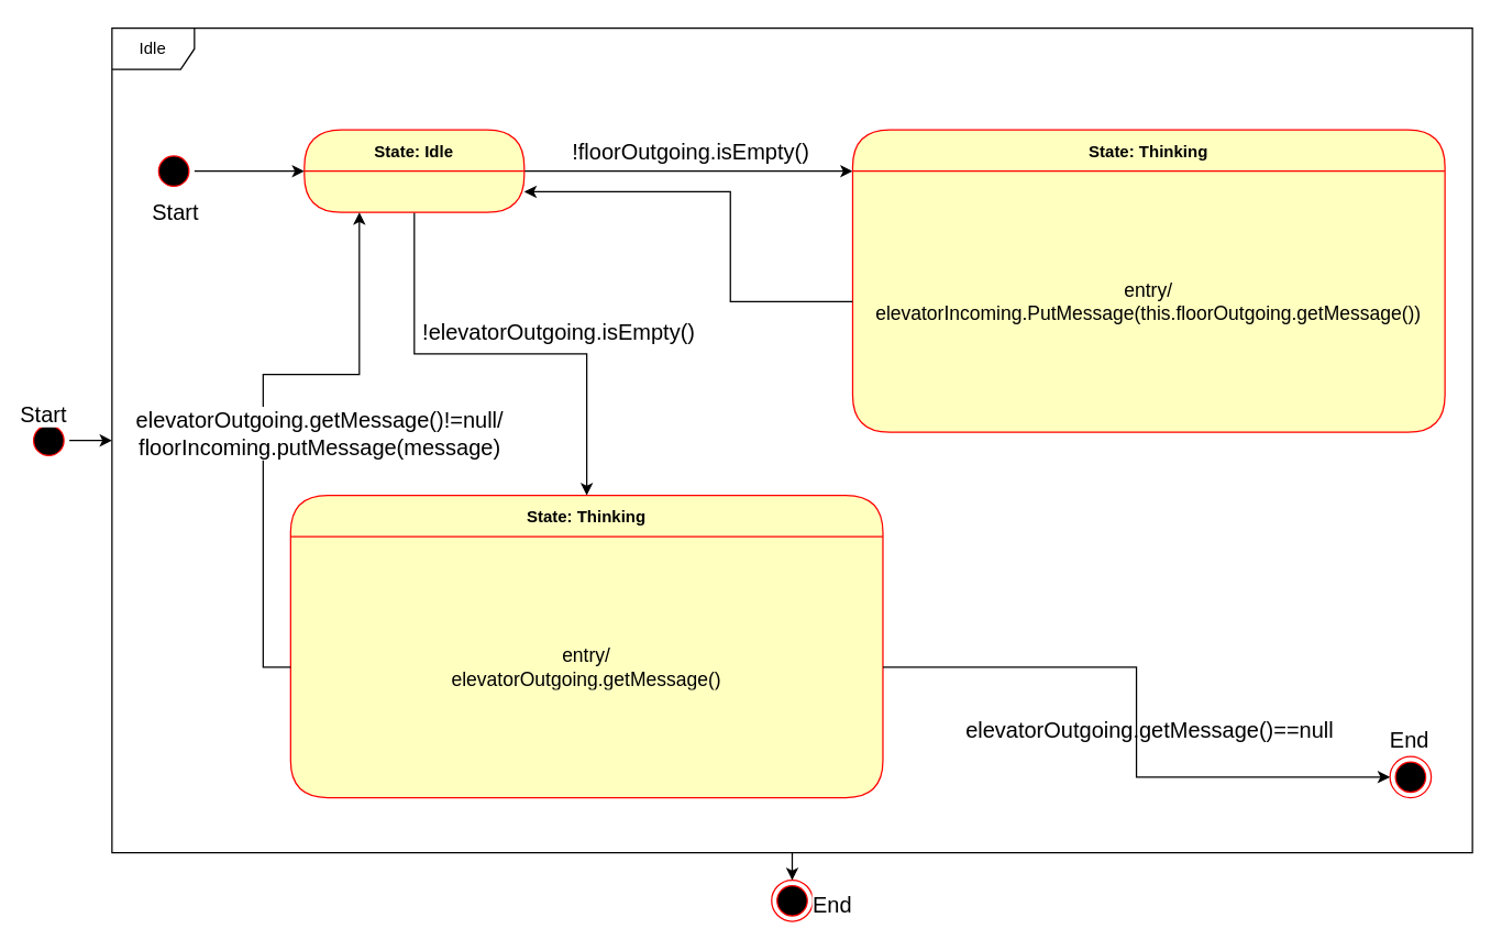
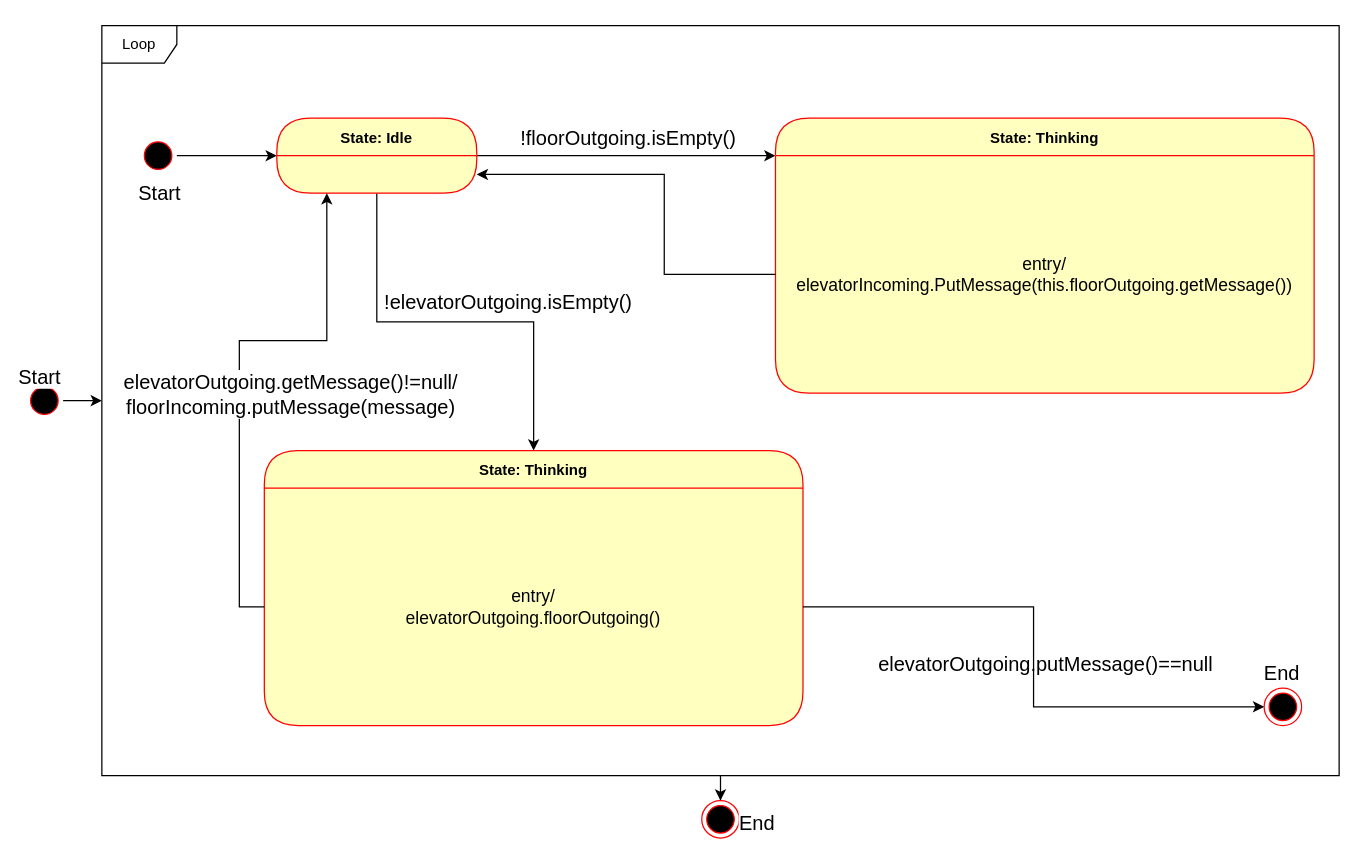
- <mxCell id="10" value="Idle" style="shape=umlFrame;whiteSpace=wrap;html=1;pointerEvents=0;" parent="1" vertex="1"><mxGeometry x="81" y="20" width="990" height="600" as="geometry" /></mxCell>
+ <mxCell id="10" value="Loop" style="shape=umlFrame;whiteSpace=wrap;html=1;pointerEvents=0;" parent="1" vertex="1"><mxGeometry x="81" y="20" width="990" height="600" as="geometry" /></mxCell>
- <mxCell id="16" value="&lt;font style=&quot;font-size: 14px;&quot;&gt;entry/&lt;br&gt;elevatorOutgoing.getMessage()&lt;br&gt;&lt;/font&gt;" style="text;html=1;strokeColor=none;fillColor=none;align=center;verticalAlign=middle;spacingLeft=4;spacingRight=4;whiteSpace=wrap;overflow=hidden;rotatable=0;fontColor=#000000;" parent="15" vertex="1"><mxGeometry y="30" width="431" height="190" as="geometry" /></mxCell>
+ <mxCell id="16" value="&lt;font style=&quot;font-size: 14px;&quot;&gt;entry/&lt;br&gt;elevatorOutgoing.floorOutgoing()&lt;br&gt;&lt;/font&gt;" style="text;html=1;strokeColor=none;fillColor=none;align=center;verticalAlign=middle;spacingLeft=4;spacingRight=4;whiteSpace=wrap;overflow=hidden;rotatable=0;fontColor=#000000;" parent="15" vertex="1"><mxGeometry y="30" width="431" height="190" as="geometry" /></mxCell>
- <mxCell id="22" value="elevatorOutgoing.getMessage()==null" style="edgeLabel;html=1;align=center;verticalAlign=middle;resizable=0;points=[];fontSize=16;" vertex="1" connectable="0" parent="1"><mxGeometry x="835.504" y="530" as="geometry" /></mxCell>
+ <mxCell id="22" value="elevatorOutgoing.putMessage()==null" style="edgeLabel;html=1;align=center;verticalAlign=middle;resizable=0;points=[];fontSize=16;" vertex="1" connectable="0" parent="1"><mxGeometry x="835.504" y="530" as="geometry" /></mxCell>
